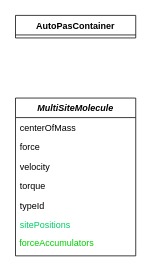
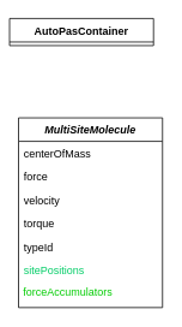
- <mxCell id="10" value="AutoPasContainer" style="swimlane;fontStyle=1;align=center;verticalAlign=top;childLayout=stackLayout;horizontal=1;startSize=26;horizontalStack=0;resizeParent=1;resizeLast=0;collapsible=1;marginBottom=0;rounded=0;shadow=0;strokeWidth=1;" parent="1" vertex="1"><mxGeometry x="20" y="20" width="160" height="30" as="geometry"><mxRectangle x="550" y="140" width="160" height="26" as="alternateBounds" /></mxGeometry></mxCell>
+ <mxCell id="10" value="AutoPasContainer" style="swimlane;fontStyle=1;align=center;verticalAlign=top;childLayout=stackLayout;horizontal=1;startSize=26;horizontalStack=0;resizeParent=1;resizeLast=0;collapsible=1;marginBottom=0;rounded=0;shadow=0;strokeWidth=1;" parent="1" vertex="1"><mxGeometry x="10" y="20" width="160" height="30" as="geometry"><mxRectangle x="550" y="140" width="160" height="26" as="alternateBounds" /></mxGeometry></mxCell>
